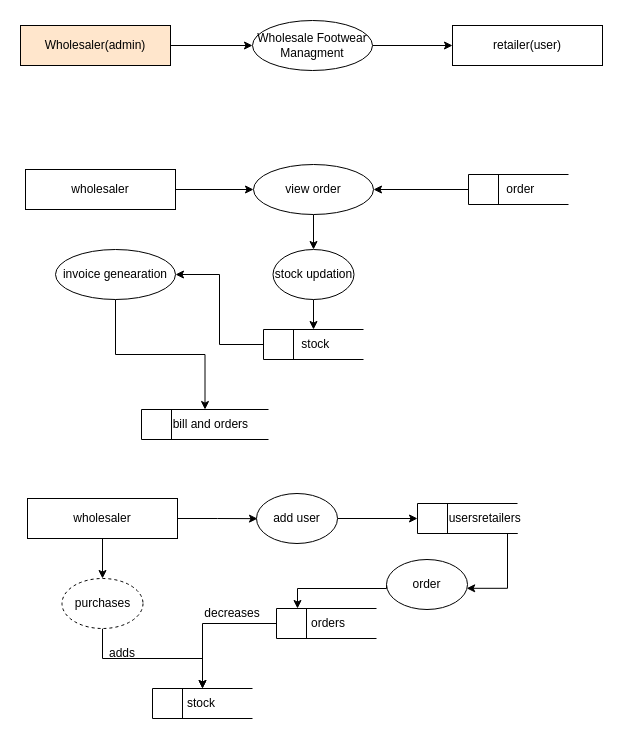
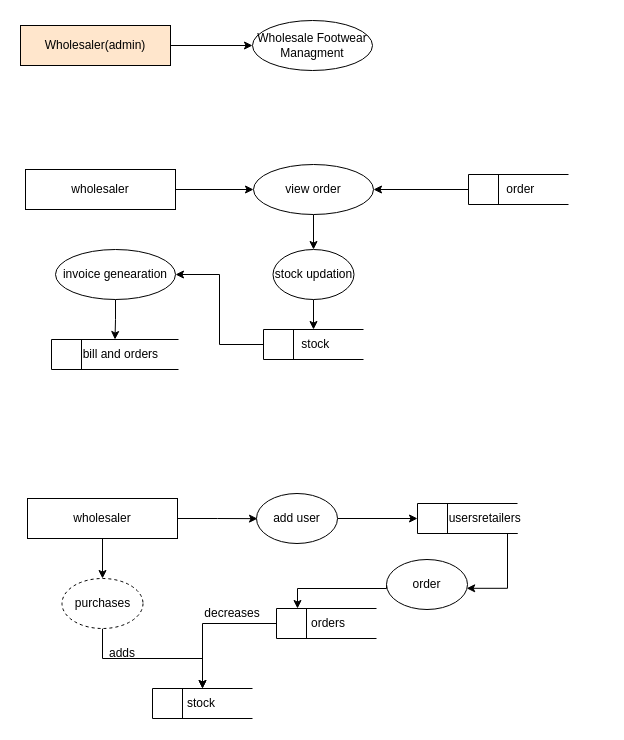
- <mxCell id="4" style="edgeStyle=orthogonalEdgeStyle;rounded=0;orthogonalLoop=1;jettySize=auto;html=1;exitX=1;exitY=0.5;exitDx=0;exitDy=0;" edge="1" parent="1" source="5" target="6"><mxGeometry relative="1" as="geometry" /></mxCell>
- <mxCell id="6" value="retailer(user)" style="rounded=0;whiteSpace=wrap;html=1;" vertex="1" parent="1"><mxGeometry x="452" y="25" width="150" height="40" as="geometry" /></mxCell>
- <mxCell id="22" value="&lt;span style=&quot;white-space: pre;&quot;&gt;&#09;&lt;/span&gt;bill and orders" style="html=1;dashed=0;whiteSpace=wrap;shape=mxgraph.dfd.dataStoreID;align=left;spacingLeft=3;points=[[0,0],[0.5,0],[1,0],[0,0.5],[1,0.5],[0,1],[0.5,1],[1,1]];" vertex="1" parent="1"><mxGeometry x="141" y="409" width="127" height="30" as="geometry" /></mxCell>
+ <mxCell id="22" value="&lt;span style=&quot;white-space: pre;&quot;&gt;&#09;&lt;/span&gt;bill and orders" style="html=1;dashed=0;whiteSpace=wrap;shape=mxgraph.dfd.dataStoreID;align=left;spacingLeft=3;points=[[0,0],[0.5,0],[1,0],[0,0.5],[1,0.5],[0,1],[0.5,1],[1,1]];" vertex="1" parent="1"><mxGeometry x="51" y="339" width="127" height="30" as="geometry" /></mxCell>
